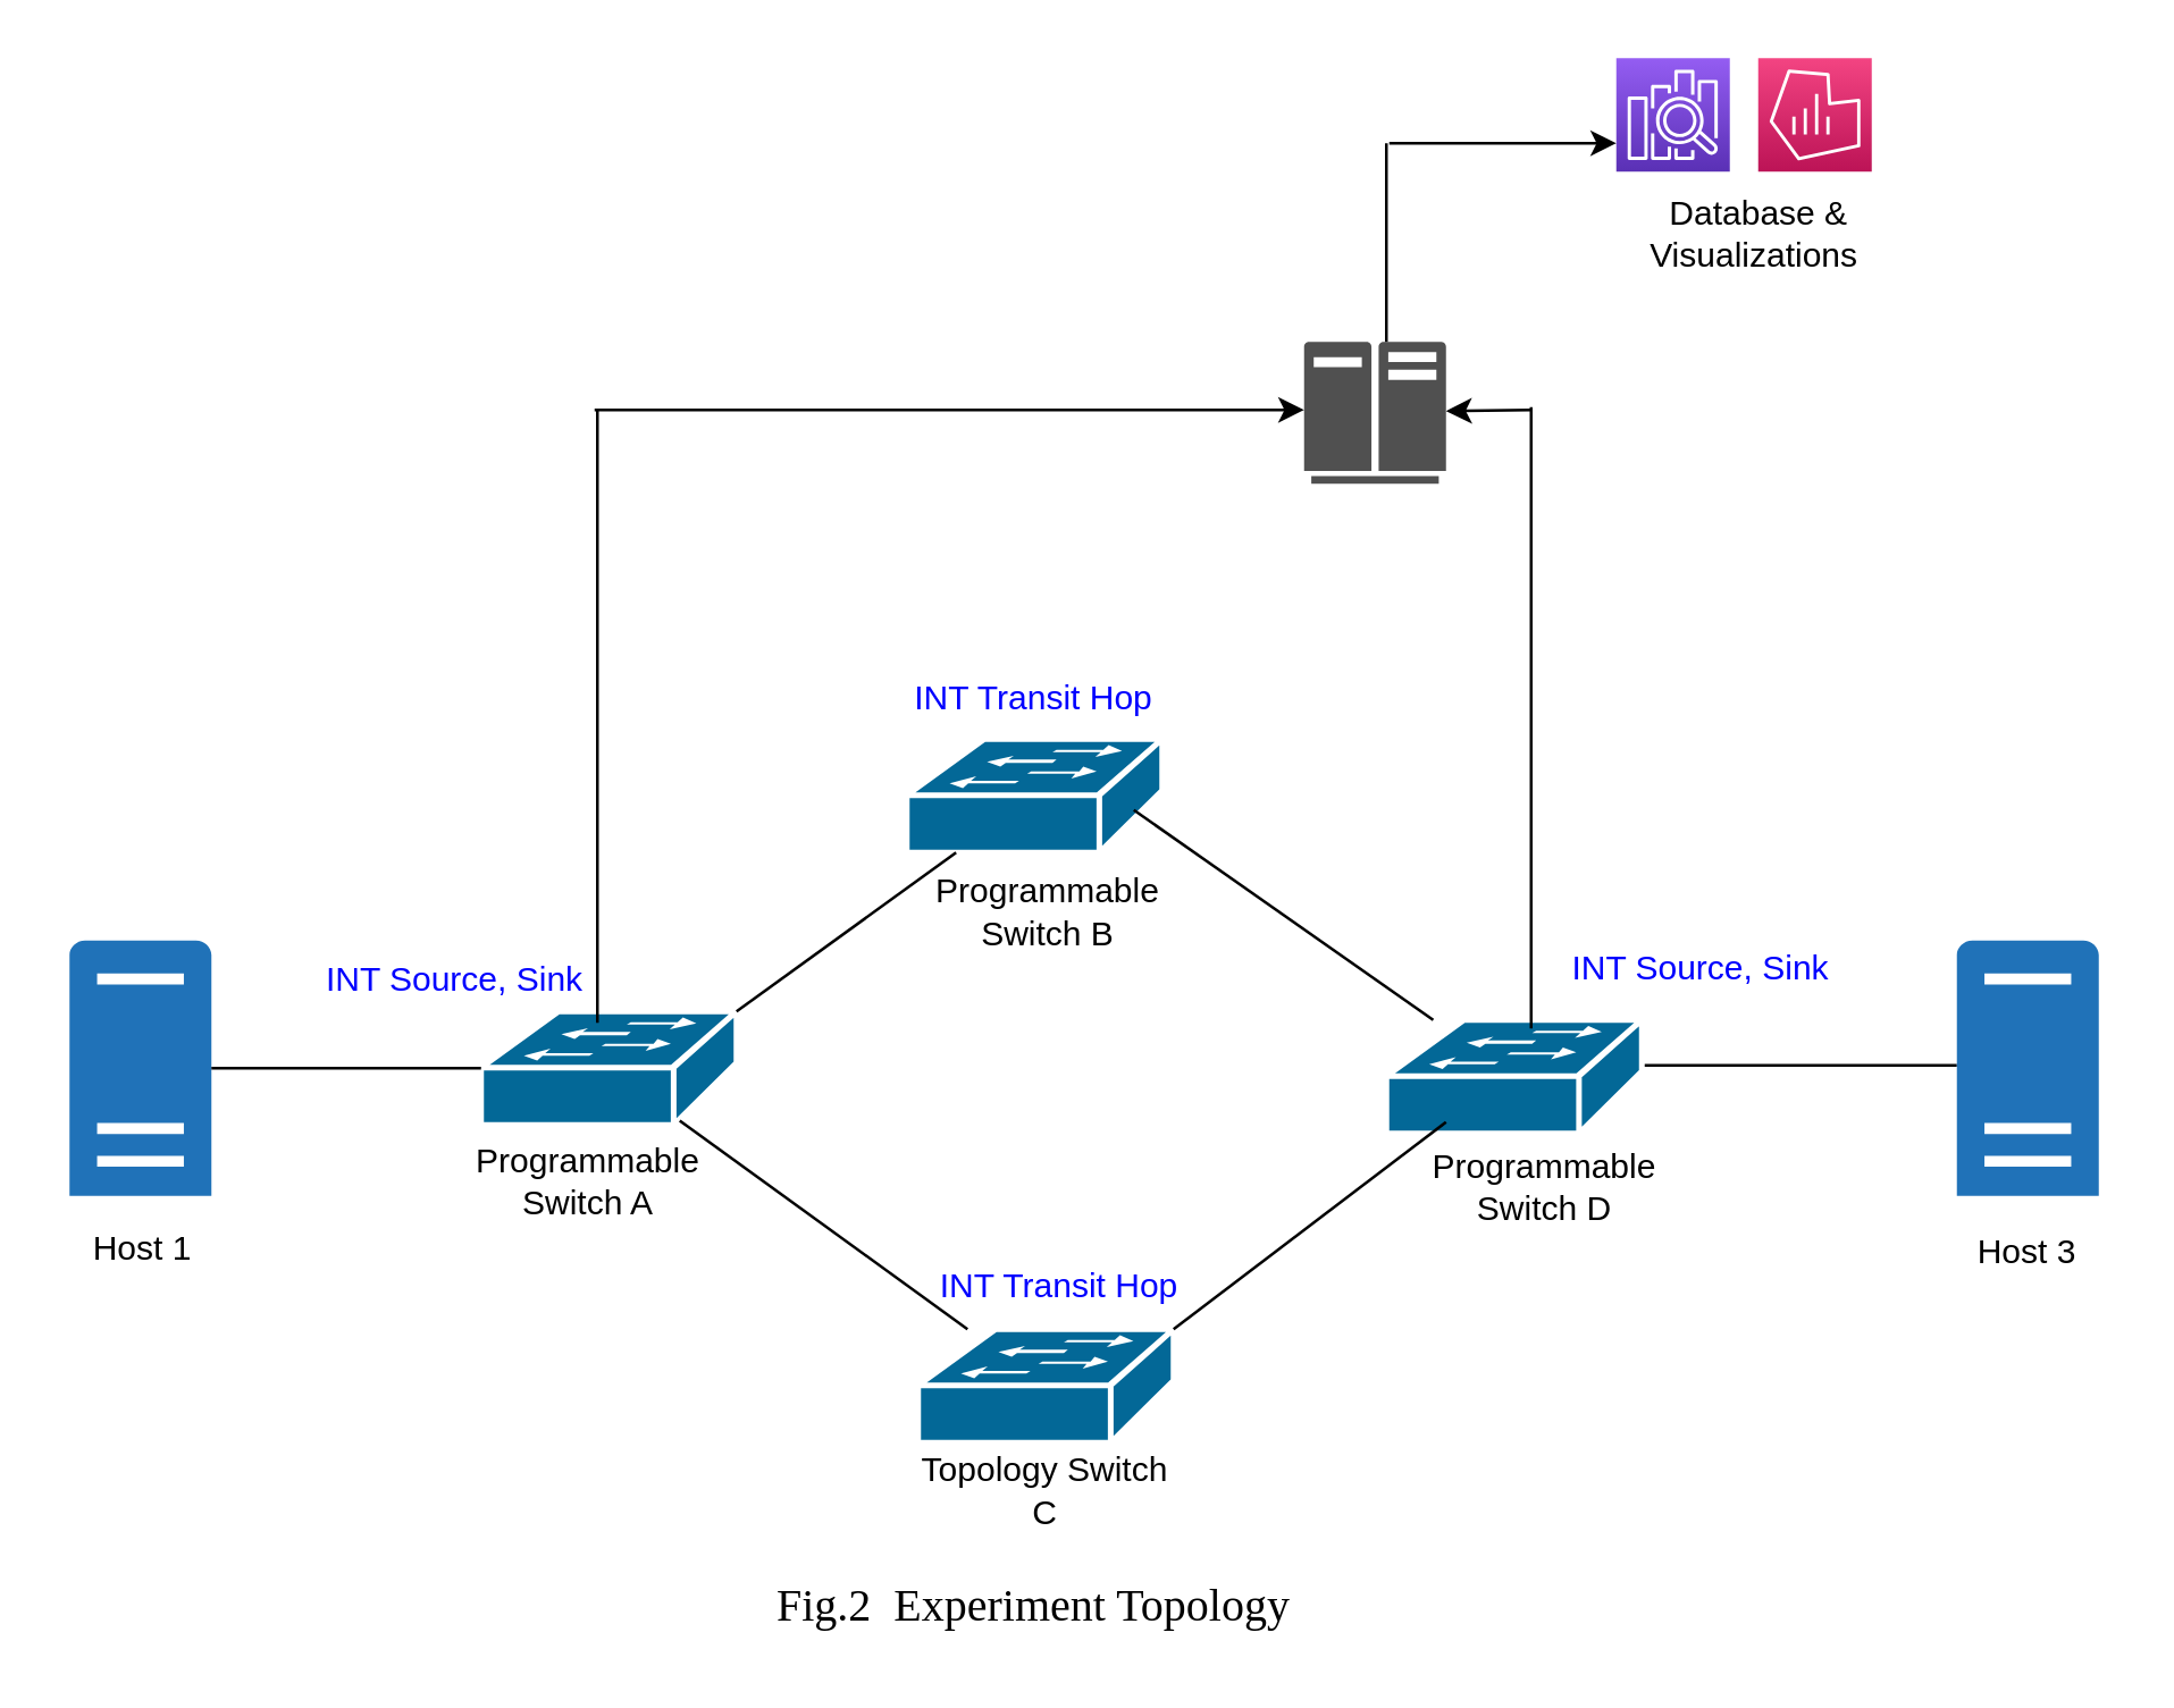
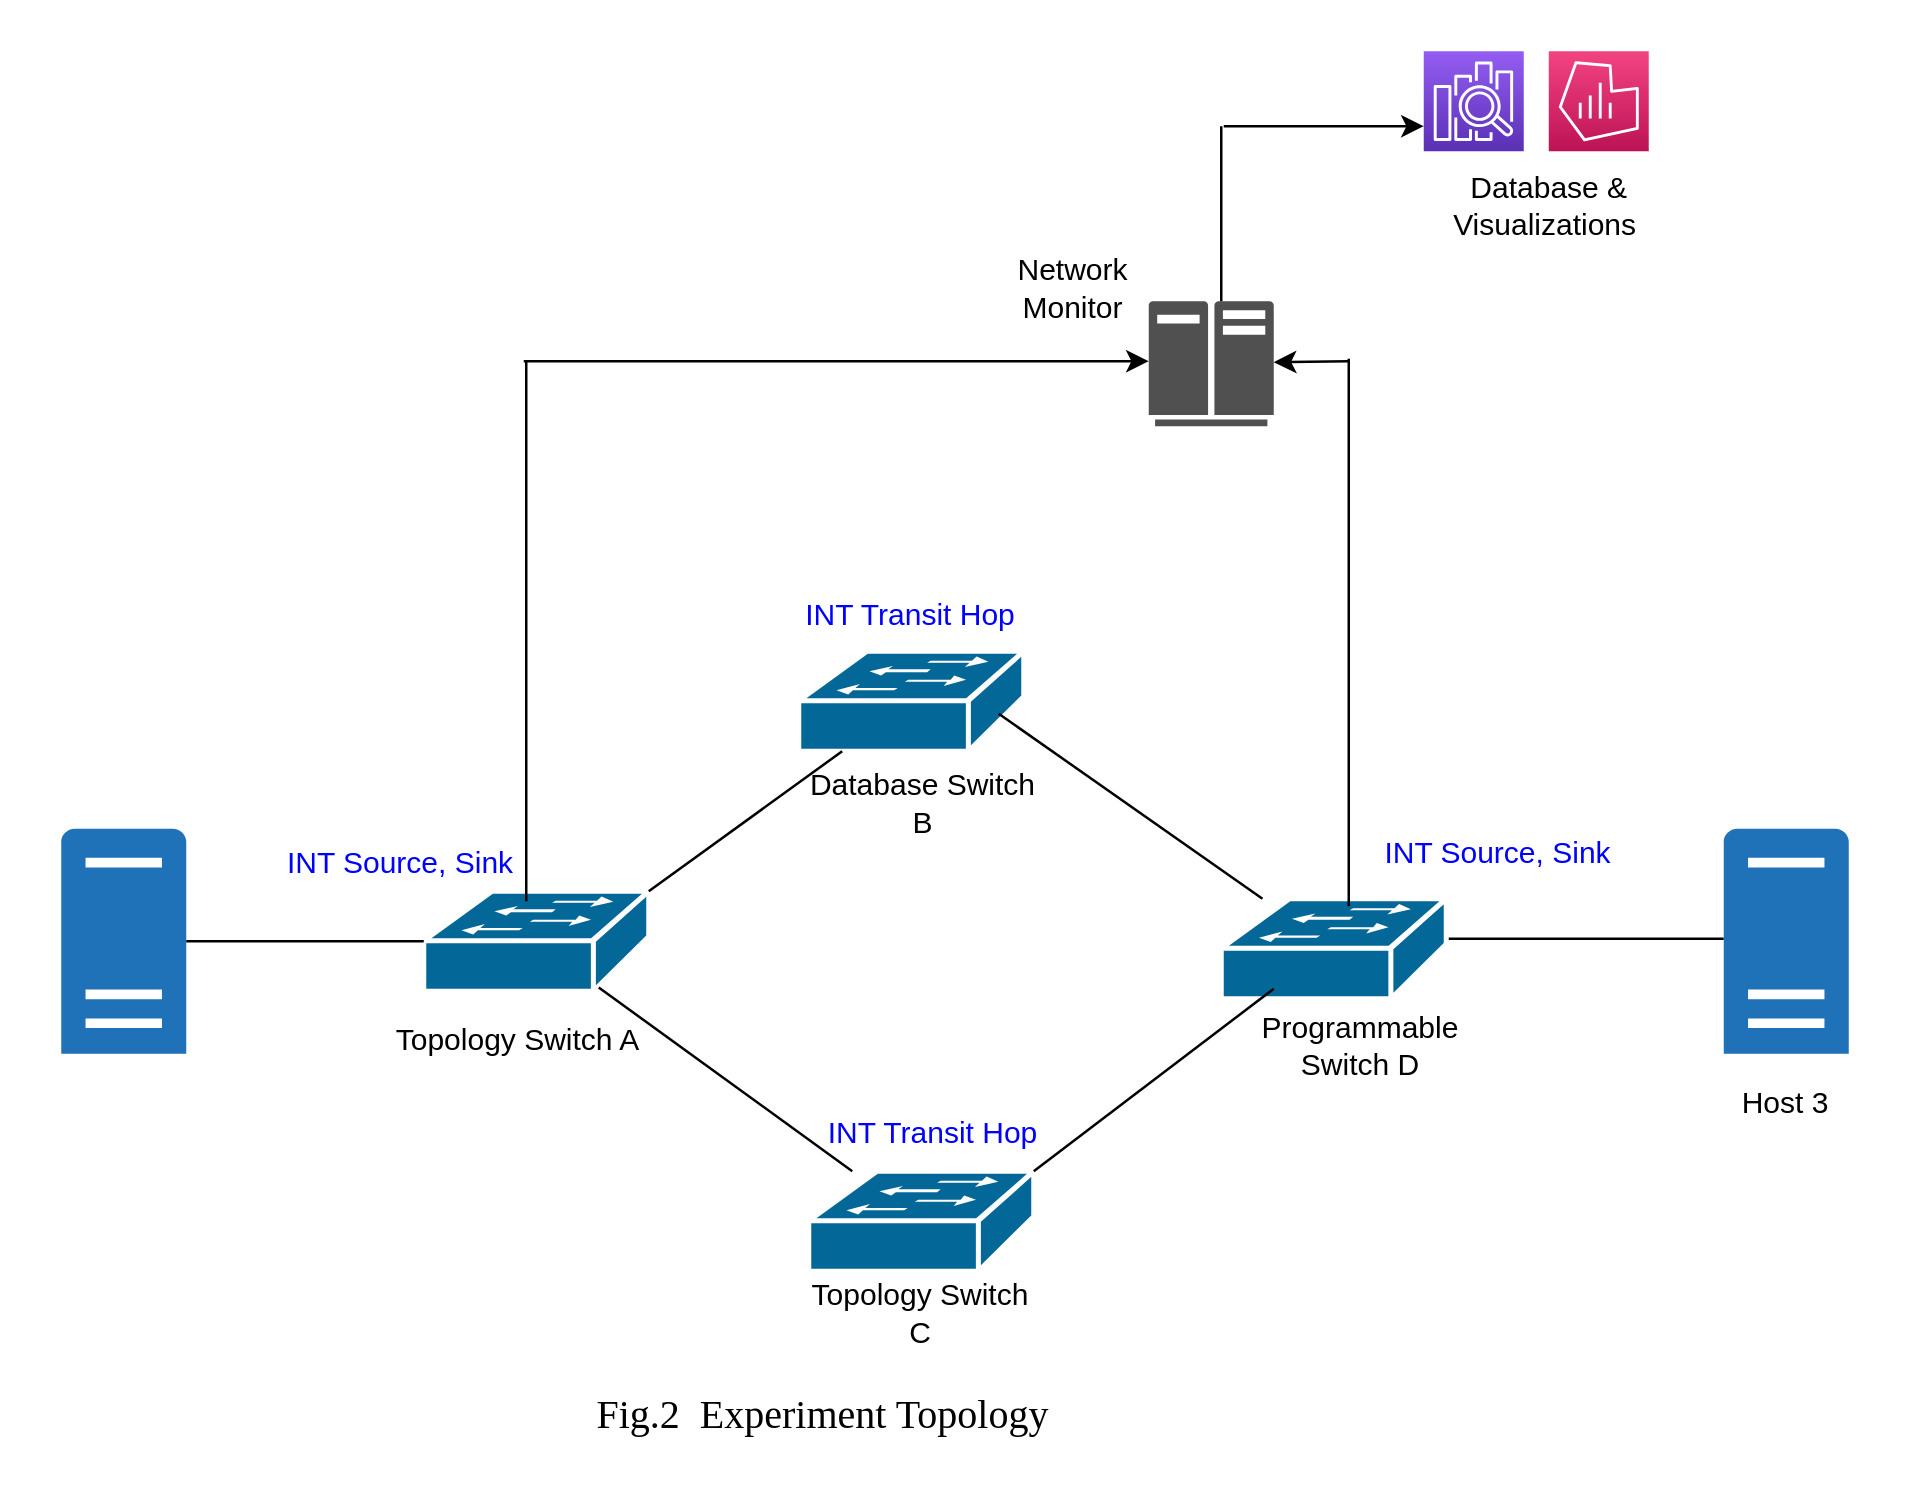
+ <mxCell id="9" value="Network Monitor" style="text;html=1;strokeColor=none;fillColor=none;align=center;verticalAlign=middle;whiteSpace=wrap;rounded=0;" parent="1" vertex="1"><mxGeometry x="399" y="100" width="60" height="30" as="geometry" /></mxCell>
- <mxCell id="25" value="Programmable Switch B" style="text;html=1;strokeColor=none;fillColor=none;align=center;verticalAlign=middle;whiteSpace=wrap;rounded=0;" parent="1" vertex="1"><mxGeometry x="319" y="306" width="100" height="30" as="geometry" /></mxCell>
+ <mxCell id="25" value="Database Switch B" style="text;html=1;strokeColor=none;fillColor=none;align=center;verticalAlign=middle;whiteSpace=wrap;rounded=0;" parent="1" vertex="1"><mxGeometry x="319" y="306" width="100" height="30" as="geometry" /></mxCell>
- <mxCell id="18" value="Programmable Switch A" style="text;html=1;strokeColor=none;fillColor=none;align=center;verticalAlign=middle;whiteSpace=wrap;rounded=0;" parent="1" vertex="1"><mxGeometry x="157" y="401" width="100" height="30" as="geometry" /></mxCell>
+ <mxCell id="18" value="Topology Switch A" style="text;html=1;strokeColor=none;fillColor=none;align=center;verticalAlign=middle;whiteSpace=wrap;rounded=0;" parent="1" vertex="1"><mxGeometry x="157" y="401" width="100" height="30" as="geometry" /></mxCell>
- <mxCell id="15" value="Host 1" style="text;html=1;strokeColor=none;fillColor=none;align=center;verticalAlign=middle;whiteSpace=wrap;rounded=0;" parent="1" vertex="1"><mxGeometry x="20" y="425" width="60" height="30" as="geometry" /></mxCell>
- <mxCell id="35" value="&lt;font style=&quot;font-size: 16px;&quot; face=&quot;Times New Roman&quot;&gt;Fig.2&amp;nbsp; Experiment Topology&lt;/font&gt;" style="text;html=1;strokeColor=none;fillColor=none;align=center;verticalAlign=middle;whiteSpace=wrap;rounded=0;fontSize=16;" vertex="1" parent="1"><mxGeometry x="269" y="550" width="190" height="30" as="geometry" /></mxCell>
+ <mxCell id="35" value="&lt;font style=&quot;font-size: 16px;&quot; face=&quot;Times New Roman&quot;&gt;Fig.2&amp;nbsp; Experiment Topology&lt;/font&gt;" style="text;html=1;strokeColor=none;fillColor=none;align=center;verticalAlign=middle;whiteSpace=wrap;rounded=0;fontSize=16;" vertex="1" parent="1"><mxGeometry x="234" y="550" width="190" height="30" as="geometry" /></mxCell>
